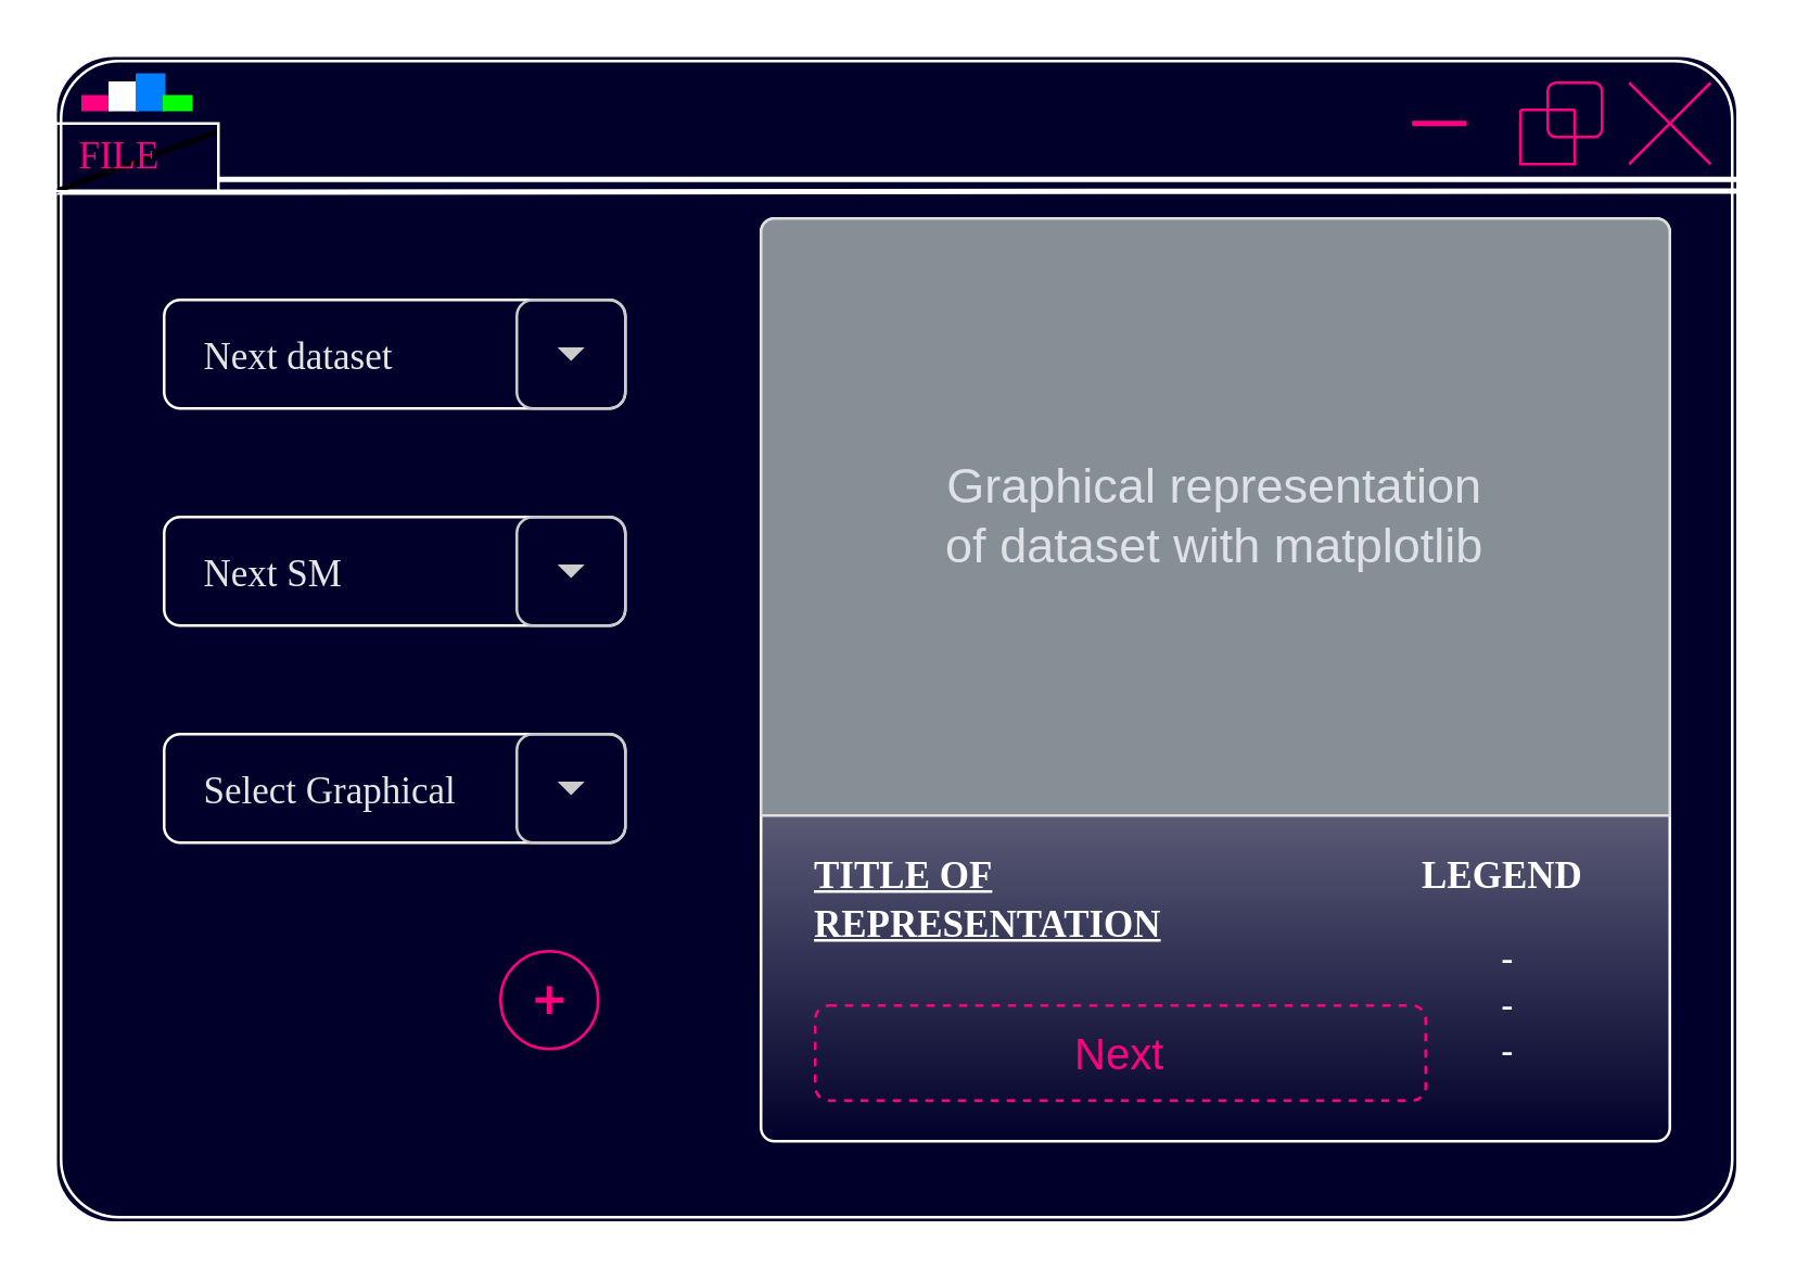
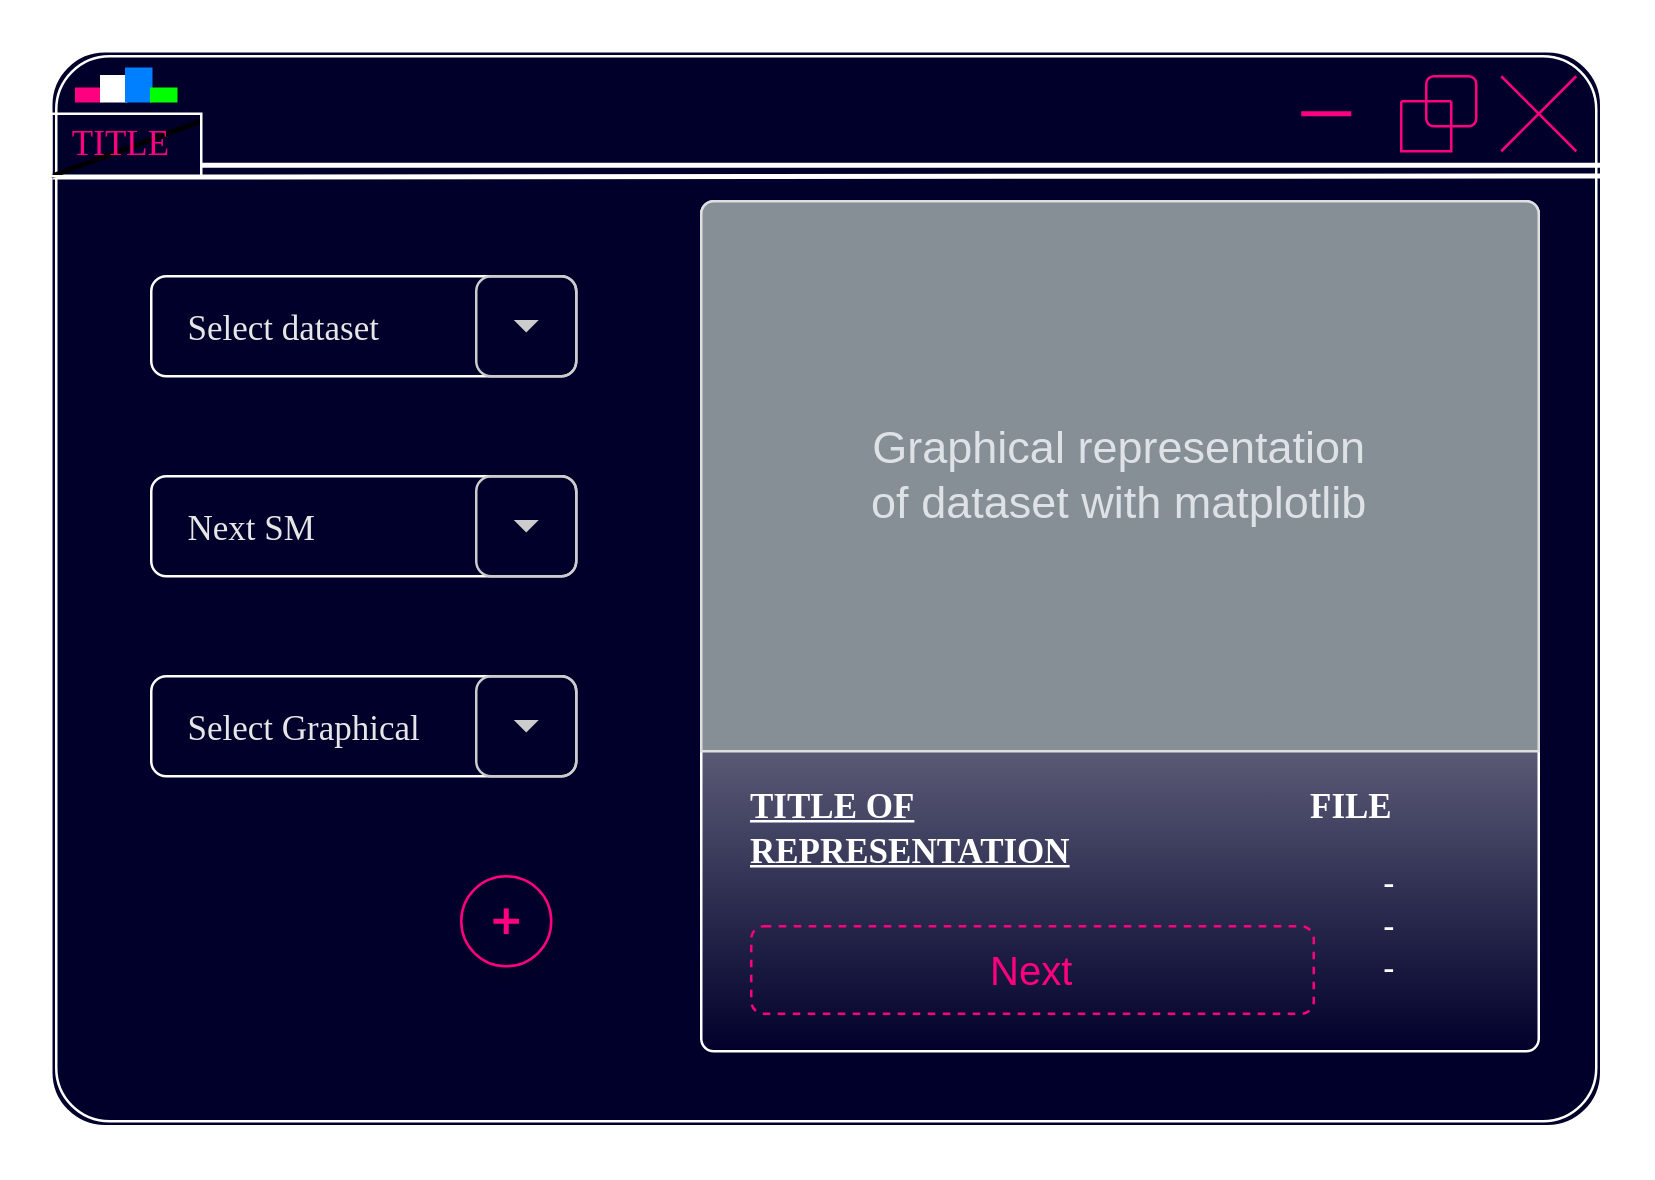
- <mxCell id="22" value="&lt;font color=&quot;#ff0080&quot;&gt;&amp;nbsp; FILE&lt;/font&gt;" style="text;html=1;align=left;verticalAlign=middle;resizable=1;points=[];autosize=1;strokeColor=#FFFFFF;fillColor=none;fontSize=14;fontFamily=Times New Roman;fontColor=#FFFFFF;strokeWidth=1;" parent="1" vertex="1"><mxGeometry x="20" y="45" width="60" height="25" as="geometry" /></mxCell>
+ <mxCell id="22" value="&lt;font color=&quot;#ff0080&quot;&gt;&amp;nbsp; TITLE&lt;/font&gt;" style="text;html=1;align=left;verticalAlign=middle;resizable=1;points=[];autosize=1;strokeColor=#FFFFFF;fillColor=none;fontSize=14;fontFamily=Times New Roman;fontColor=#FFFFFF;strokeWidth=1;" parent="1" vertex="1"><mxGeometry x="20" y="45" width="60" height="25" as="geometry" /></mxCell>
- <mxCell id="9" value="Next dataset" style="shape=rect;fontColor=#E6E6E6;verticalAlign=middle;spacingLeft=13;fontSize=14;strokeColor=#FFFFFF;align=left;resizeWidth=1;rounded=1;fillColor=none;fontFamily=Times New Roman;" parent="1" vertex="1"><mxGeometry x="60" y="110" width="170" height="40" as="geometry" /></mxCell>
+ <mxCell id="9" value="Select dataset" style="shape=rect;fontColor=#E6E6E6;verticalAlign=middle;spacingLeft=13;fontSize=14;strokeColor=#FFFFFF;align=left;resizeWidth=1;rounded=1;fillColor=none;fontFamily=Times New Roman;" parent="1" vertex="1"><mxGeometry x="60" y="110" width="170" height="40" as="geometry" /></mxCell>
- <mxCell id="5" value="&lt;b style=&quot;font-size: 14px;&quot;&gt;&lt;font color=&quot;#ffffff&quot; face=&quot;Times New Roman&quot; style=&quot;font-size: 14px;&quot;&gt;&lt;u style=&quot;&quot;&gt;TITLE OF&lt;/u&gt;&lt;span style=&quot;white-space: pre;&quot;&gt;&#09;&lt;/span&gt;&lt;span style=&quot;white-space: pre;&quot;&gt;&#09;&lt;/span&gt;&lt;span style=&quot;white-space: pre;&quot;&gt;&#09;&lt;/span&gt;&lt;span style=&quot;white-space: pre;&quot;&gt;&#09;&lt;span style=&quot;white-space: pre;&quot;&gt;&#09;&lt;span style=&quot;white-space: pre;&quot;&gt;&#09;&lt;/span&gt;&lt;/span&gt;&lt;/span&gt;LEGEND&lt;br&gt;&lt;u style=&quot;&quot;&gt;REPRESENTATION&lt;/u&gt;&lt;/font&gt;&lt;/b&gt;" style="html=1;shadow=0;shape=mxgraph.bootstrap.rrect;rSize=5;strokeColor=#FFFFFF;html=1;whiteSpace=wrap;fillColor=#ffffff;fontColor=#000000;verticalAlign=bottom;align=left;spacing=20;spacingBottom=50;fontSize=14;rounded=1;gradientColor=#00002B;horizontal=1;" parent="1" vertex="1"><mxGeometry x="280" y="80" width="335" height="340" as="geometry" /></mxCell>
+ <mxCell id="5" value="&lt;b style=&quot;font-size: 14px;&quot;&gt;&lt;font color=&quot;#ffffff&quot; face=&quot;Times New Roman&quot; style=&quot;font-size: 14px;&quot;&gt;&lt;u style=&quot;&quot;&gt;TITLE OF&lt;/u&gt;&lt;span style=&quot;white-space: pre;&quot;&gt;&#09;&lt;/span&gt;&lt;span style=&quot;white-space: pre;&quot;&gt;&#09;&lt;/span&gt;&lt;span style=&quot;white-space: pre;&quot;&gt;&#09;&lt;/span&gt;&lt;span style=&quot;white-space: pre;&quot;&gt;&#09;&lt;span style=&quot;white-space: pre;&quot;&gt;&#09;&lt;span style=&quot;white-space: pre;&quot;&gt;&#09;&lt;/span&gt;&lt;/span&gt;&lt;/span&gt;FILE&lt;br&gt;&lt;u style=&quot;&quot;&gt;REPRESENTATION&lt;/u&gt;&lt;/font&gt;&lt;/b&gt;" style="html=1;shadow=0;shape=mxgraph.bootstrap.rrect;rSize=5;strokeColor=#FFFFFF;html=1;whiteSpace=wrap;fillColor=#ffffff;fontColor=#000000;verticalAlign=bottom;align=left;spacing=20;spacingBottom=50;fontSize=14;rounded=1;gradientColor=#00002B;horizontal=1;" parent="1" vertex="1"><mxGeometry x="280" y="80" width="335" height="340" as="geometry" /></mxCell>
